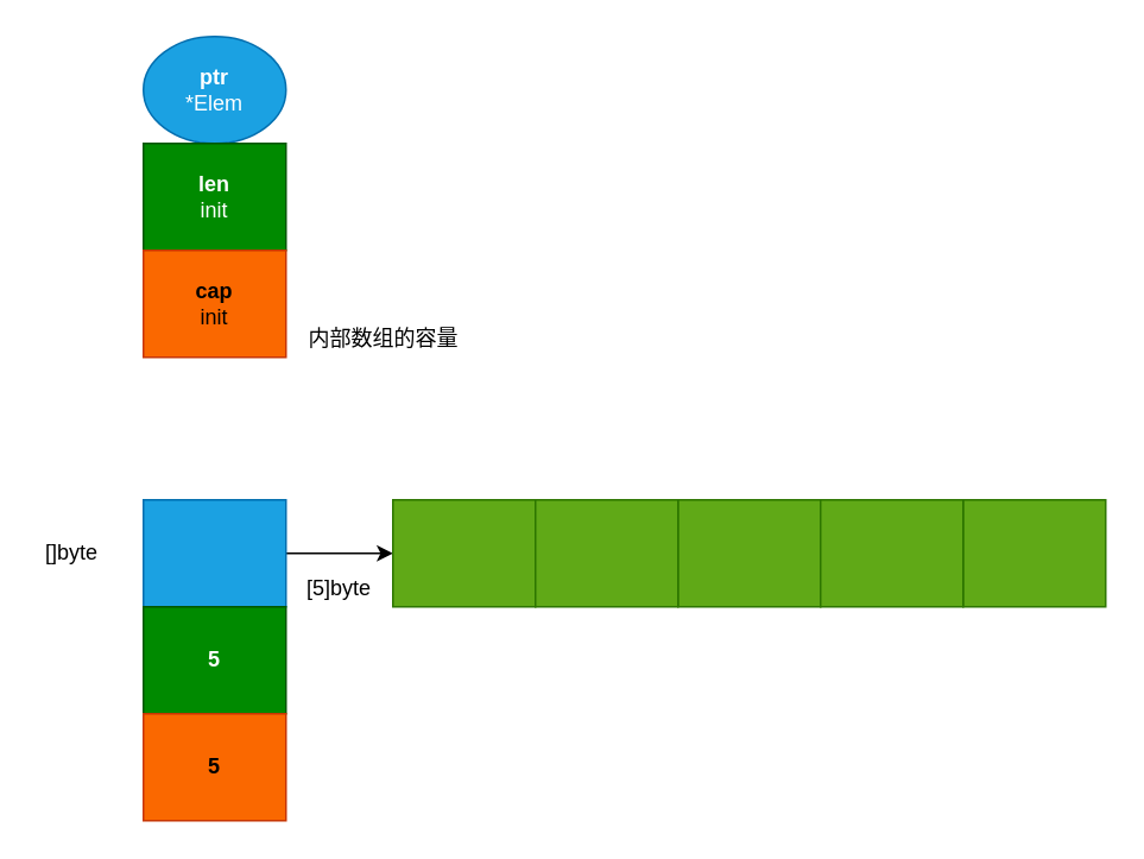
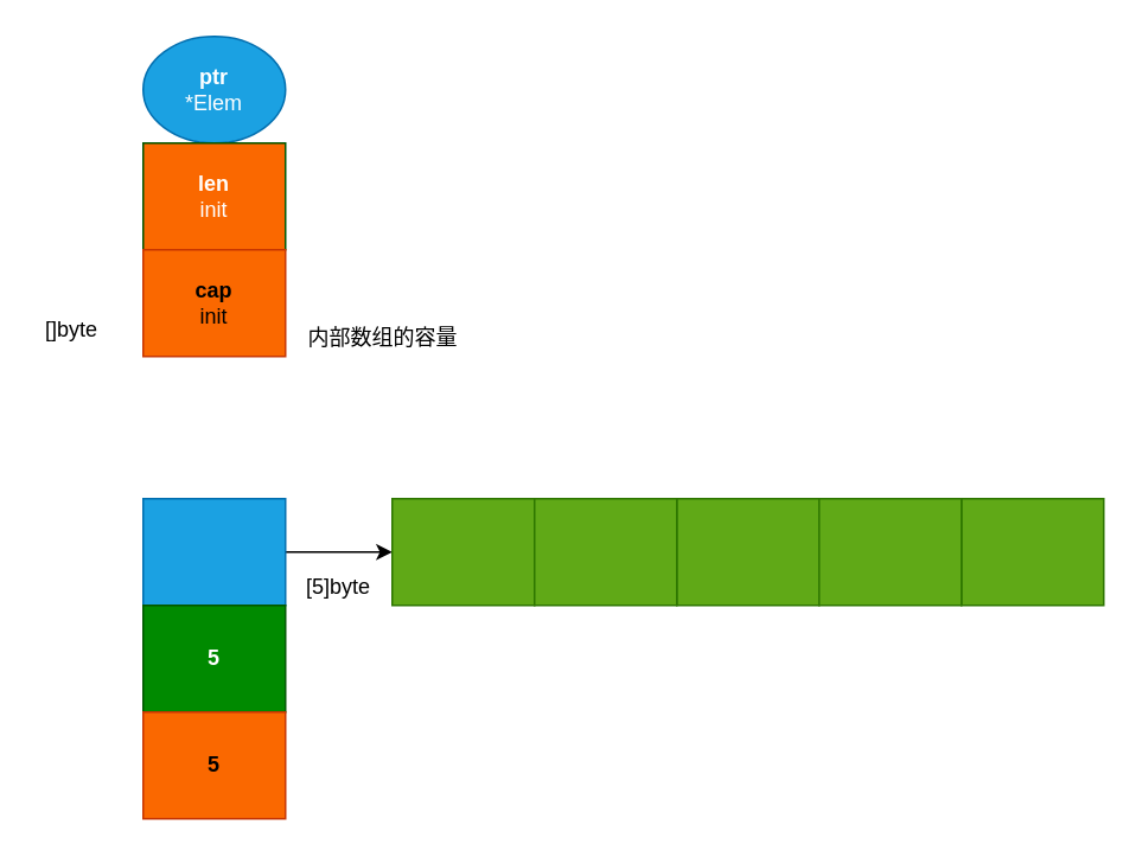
- <mxCell id="3" value="&lt;b&gt;len&lt;/b&gt;&lt;br&gt;init" style="rounded=0;whiteSpace=wrap;html=1;fillColor=#008a00;strokeColor=#005700;fontColor=#ffffff;" vertex="1" parent="1"><mxGeometry x="80" y="80" width="80" height="60" as="geometry" /></mxCell>
+ <mxCell id="3" value="&lt;b&gt;len&lt;/b&gt;&lt;br&gt;init" style="rounded=0;whiteSpace=wrap;html=1;fillColor=#fa6800;strokeColor=#005700;fontColor=#ffffff;" vertex="1" parent="1"><mxGeometry x="80" y="80" width="80" height="60" as="geometry" /></mxCell>
- <mxCell id="10" value="[]byte" style="text;html=1;strokeColor=none;fillColor=none;align=center;verticalAlign=middle;whiteSpace=wrap;rounded=0;" vertex="1" parent="1"><mxGeometry x="20" y="300" width="40" height="20" as="geometry" /></mxCell>
+ <mxCell id="10" value="[]byte" style="text;html=1;strokeColor=none;fillColor=none;align=center;verticalAlign=middle;whiteSpace=wrap;rounded=0;" vertex="1" parent="1"><mxGeometry x="20" y="175" width="40" height="20" as="geometry" /></mxCell>
